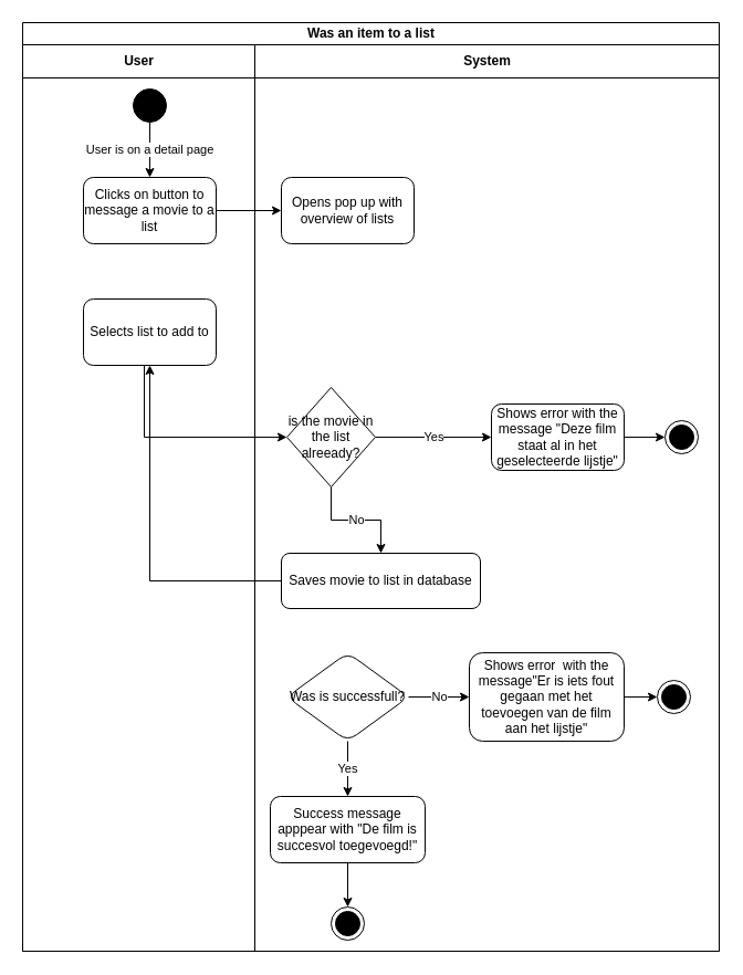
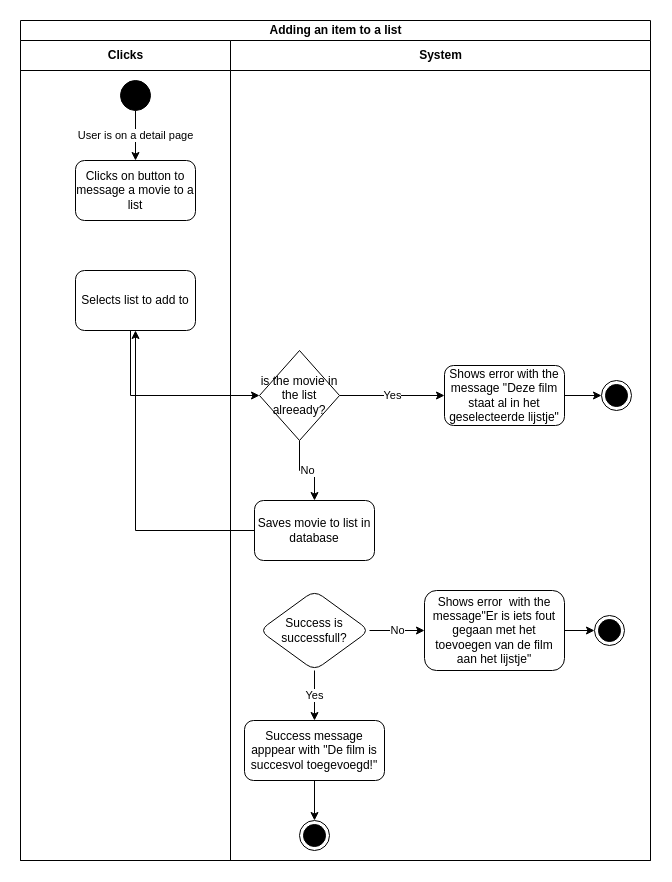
- <mxCell id="2" value="Was an item to a list" style="swimlane;childLayout=stackLayout;resizeParent=1;resizeParentMax=0;startSize=20;html=1;" vertex="1" parent="1"><mxGeometry x="20" y="20" width="630" height="840" as="geometry" /></mxCell>
+ <mxCell id="2" value="Adding an item to a list" style="swimlane;childLayout=stackLayout;resizeParent=1;resizeParentMax=0;startSize=20;html=1;" vertex="1" parent="1"><mxGeometry x="20" y="20" width="630" height="840" as="geometry" /></mxCell>
- <mxCell id="3" value="User" style="swimlane;startSize=30;html=1;" vertex="1" parent="2"><mxGeometry y="20" width="210" height="820" as="geometry" /></mxCell>
+ <mxCell id="3" value="Clicks" style="swimlane;startSize=30;html=1;" vertex="1" parent="2"><mxGeometry y="20" width="210" height="820" as="geometry" /></mxCell>
- <mxCell id="8" value="" style="edgeStyle=orthogonalEdgeStyle;rounded=0;orthogonalLoop=1;jettySize=auto;html=1;" edge="1" parent="2" source="6" target="11"><mxGeometry relative="1" as="geometry" /></mxCell>
- <mxCell id="11" value="Opens pop up with overview of lists" style="whiteSpace=wrap;html=1;rounded=1;" vertex="1" parent="10"><mxGeometry x="24" y="120" width="120" height="60" as="geometry" /></mxCell>
- <mxCell id="16" value="Saves movie to list in database" style="rounded=1;whiteSpace=wrap;html=1;" vertex="1" parent="10"><mxGeometry x="24" y="460" width="180" height="50" as="geometry" /></mxCell>
+ <mxCell id="16" value="Saves movie to list in database" style="rounded=1;whiteSpace=wrap;html=1;" vertex="1" parent="10"><mxGeometry x="24" y="460" width="120" height="60" as="geometry" /></mxCell>
- <mxCell id="25" value="Was is successfull?" style="rhombus;whiteSpace=wrap;html=1;rounded=1;" vertex="1" parent="10"><mxGeometry x="29" y="550" width="110" height="80" as="geometry" /></mxCell>
+ <mxCell id="25" value="Success is successfull?" style="rhombus;whiteSpace=wrap;html=1;rounded=1;" vertex="1" parent="10"><mxGeometry x="29" y="550" width="110" height="80" as="geometry" /></mxCell>
